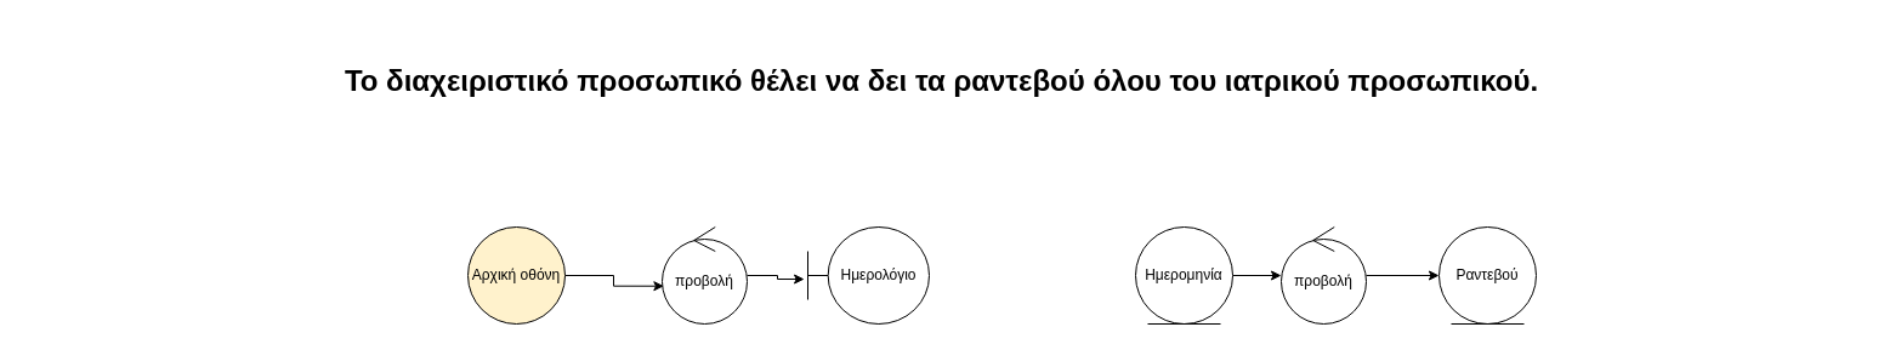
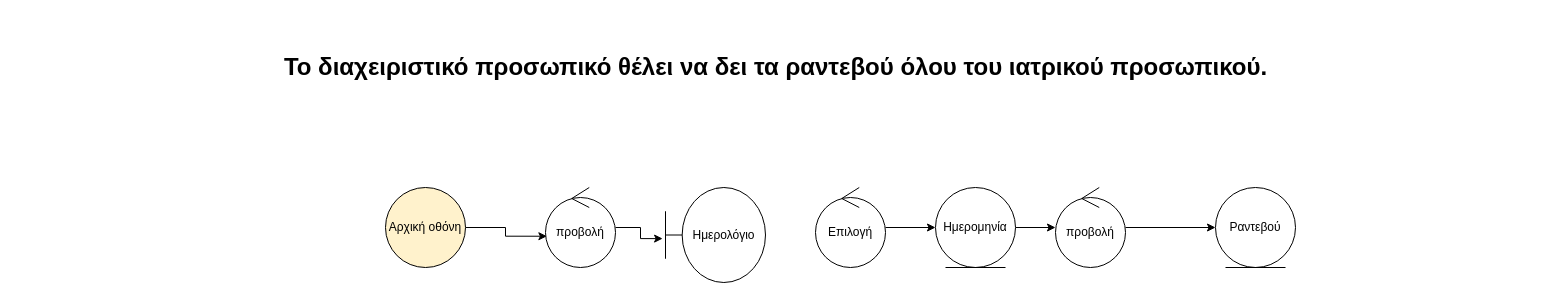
- <mxCell id="7" value="Ημερολόγιο" style="shape=umlBoundary;whiteSpace=wrap;html=1;" parent="1" vertex="1"><mxGeometry x="665" y="160" width="100" height="80" as="geometry" /></mxCell>
+ <mxCell id="7" value="Ημερολόγιο" style="shape=umlBoundary;whiteSpace=wrap;html=1;" parent="1" vertex="1"><mxGeometry x="665" y="160" width="100" height="95" as="geometry" /></mxCell>
+ <mxCell id="9" value="Επιλογή" style="ellipse;shape=umlControl;whiteSpace=wrap;html=1;" parent="1" vertex="1"><mxGeometry x="815" y="160" width="70" height="80" as="geometry" /></mxCell>
+ <mxCell id="8" style="edgeStyle=orthogonalEdgeStyle;rounded=0;orthogonalLoop=1;jettySize=auto;html=1;entryX=0;entryY=0.5;entryDx=0;entryDy=0;" parent="1" source="9" target="11" edge="1"><mxGeometry relative="1" as="geometry" /></mxCell>
- <mxCell id="14" value="Ραντεβού" style="ellipse;shape=umlEntity;whiteSpace=wrap;html=1;" parent="1" vertex="1"><mxGeometry x="1185" y="160" width="80" height="80" as="geometry" /></mxCell>
+ <mxCell id="14" value="Ραντεβού" style="ellipse;shape=umlEntity;whiteSpace=wrap;html=1;" parent="1" vertex="1"><mxGeometry x="1215" y="160" width="80" height="80" as="geometry" /></mxCell>
